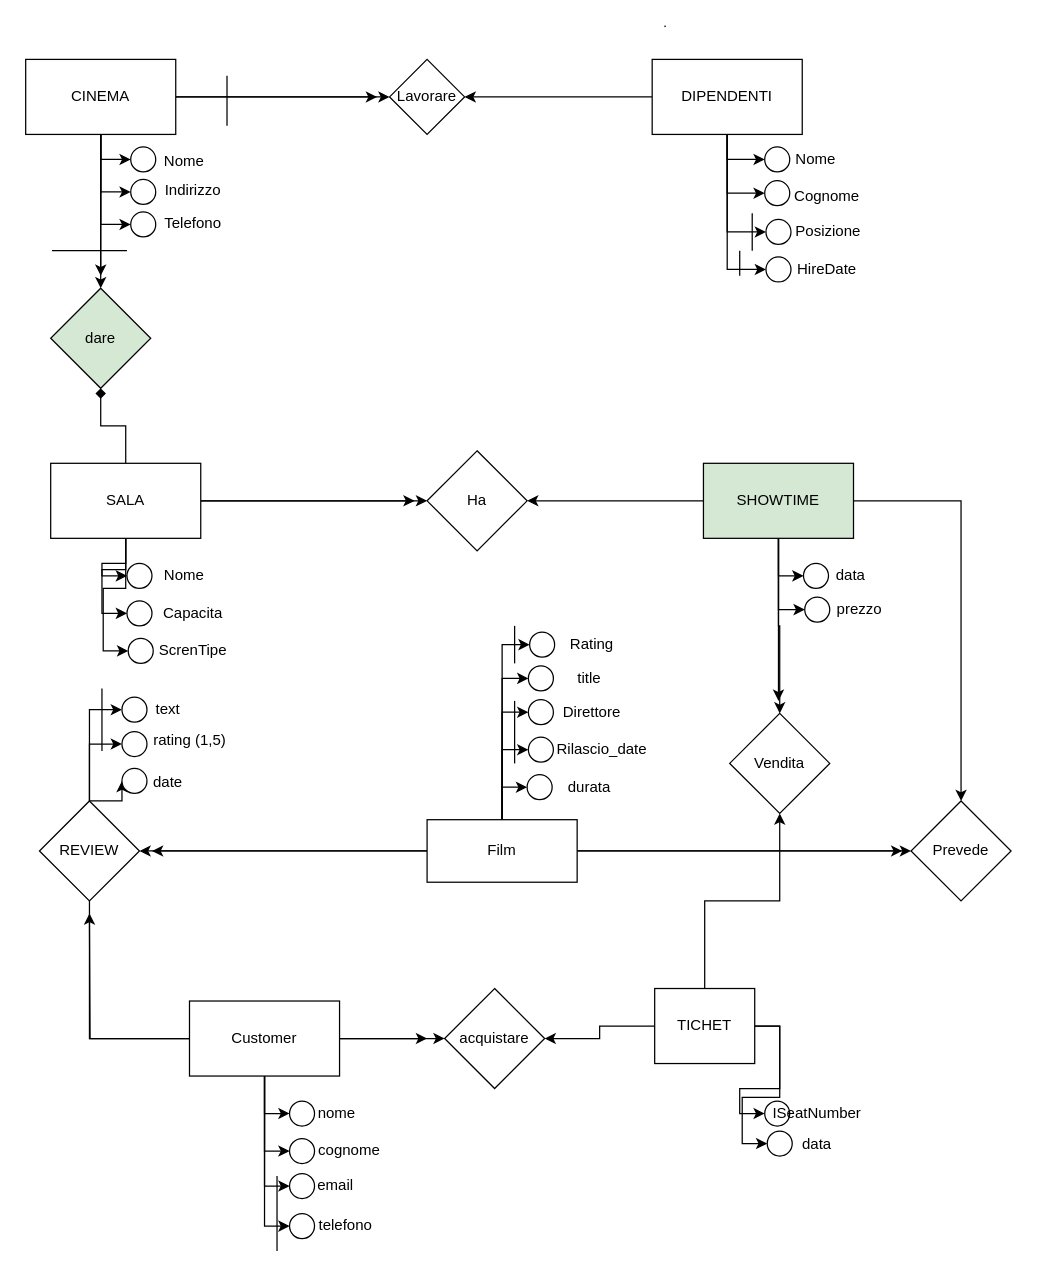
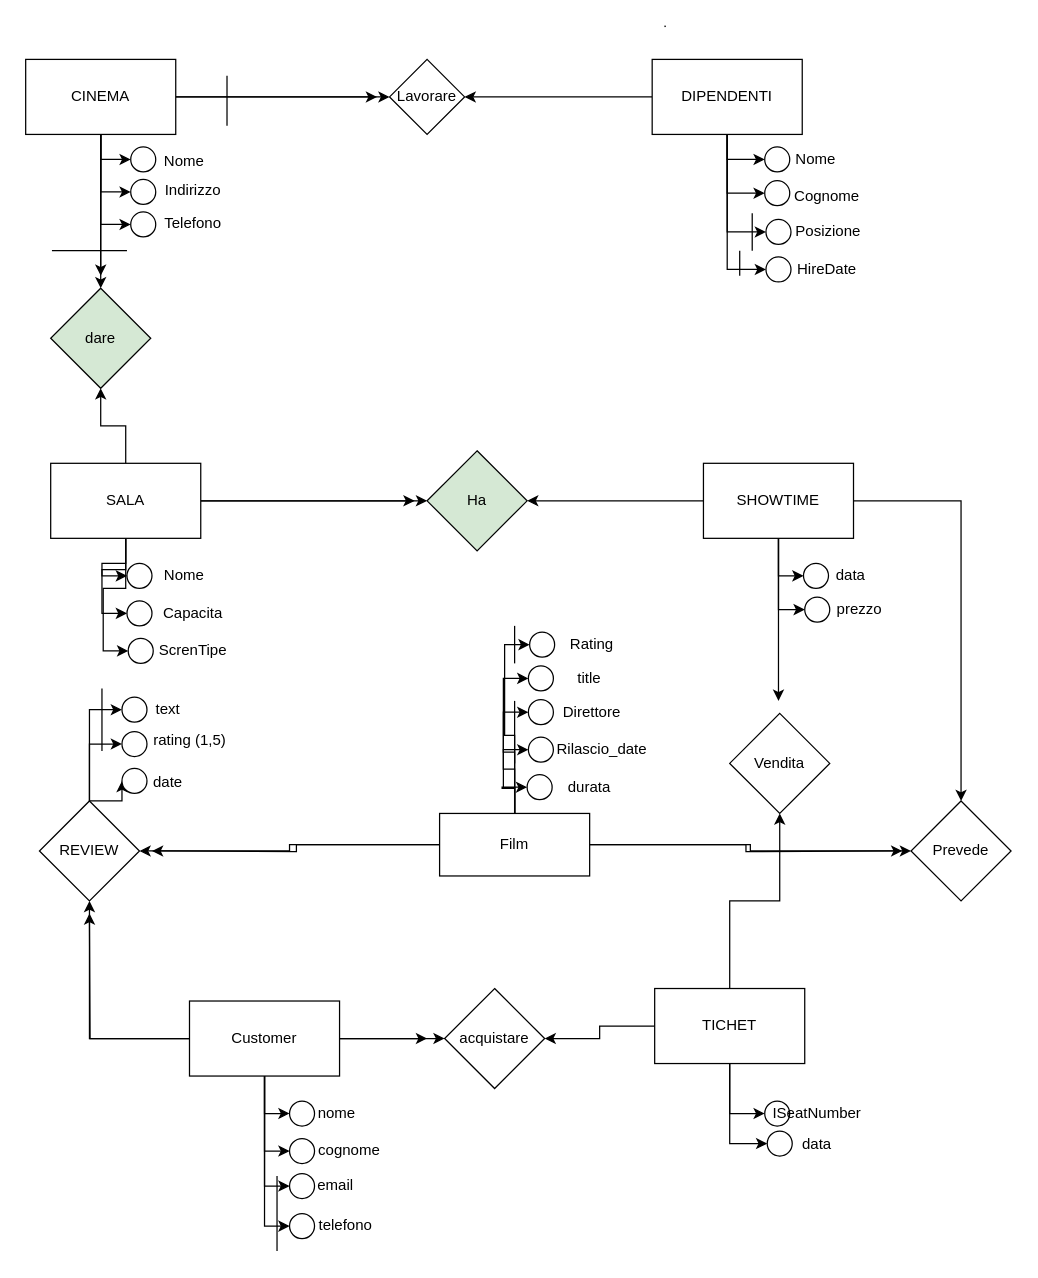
- <mxCell id="38" style="edgeStyle=orthogonalEdgeStyle;rounded=0;orthogonalLoop=1;jettySize=auto;html=1;entryX=0.5;entryY=1;entryDx=0;entryDy=0;endArrow=diamond;" edge="1" parent="1" source="44" target="45"><mxGeometry relative="1" as="geometry" /></mxCell>
+ <mxCell id="38" style="edgeStyle=orthogonalEdgeStyle;rounded=0;orthogonalLoop=1;jettySize=auto;html=1;entryX=0.5;entryY=1;entryDx=0;entryDy=0;" edge="1" parent="1" source="44" target="45"><mxGeometry relative="1" as="geometry" /></mxCell>
- <mxCell id="51" value="Ha" style="rhombus;whiteSpace=wrap;html=1;" vertex="1" parent="1"><mxGeometry x="341" y="360" width="80" height="80" as="geometry" /></mxCell>
+ <mxCell id="51" value="Ha" style="rhombus;whiteSpace=wrap;html=1;fillColor=#d5e8d4;" vertex="1" parent="1"><mxGeometry x="341" y="360" width="80" height="80" as="geometry" /></mxCell>
- <mxCell id="58" value="SHOWTIME" style="rounded=0;whiteSpace=wrap;html=1;fillColor=#d5e8d4;" vertex="1" parent="1"><mxGeometry x="562" y="370" width="120" height="60" as="geometry" /></mxCell>
+ <mxCell id="58" value="SHOWTIME" style="rounded=0;whiteSpace=wrap;html=1;" vertex="1" parent="1"><mxGeometry x="562" y="370" width="120" height="60" as="geometry" /></mxCell>
- <mxCell id="56" style="edgeStyle=orthogonalEdgeStyle;rounded=0;orthogonalLoop=1;jettySize=auto;html=1;entryX=0.5;entryY=0;entryDx=0;entryDy=0;" edge="1" parent="1" source="58" target="125"><mxGeometry relative="1" as="geometry" /></mxCell>
- <mxCell id="73" value="Film" style="rounded=0;whiteSpace=wrap;html=1;" vertex="1" parent="1"><mxGeometry x="341" y="655" width="120" height="50" as="geometry" /></mxCell>
+ <mxCell id="73" value="Film" style="rounded=0;whiteSpace=wrap;html=1;" vertex="1" parent="1"><mxGeometry x="351" y="650" width="120" height="50" as="geometry" /></mxCell>
- <mxCell id="103" style="edgeStyle=orthogonalEdgeStyle;rounded=0;orthogonalLoop=1;jettySize=auto;html=1;entryX=0.5;entryY=1;entryDx=0;entryDy=0;endArrow=none;" edge="1" parent="1" source="105" target="89"><mxGeometry relative="1" as="geometry" /></mxCell>
+ <mxCell id="103" style="edgeStyle=orthogonalEdgeStyle;rounded=0;orthogonalLoop=1;jettySize=auto;html=1;entryX=0.5;entryY=1;entryDx=0;entryDy=0;" edge="1" parent="1" source="105" target="89"><mxGeometry relative="1" as="geometry" /></mxCell>
- <mxCell id="120" value="TICHET" style="rounded=0;whiteSpace=wrap;html=1;" vertex="1" parent="1"><mxGeometry x="523" y="790" width="80" height="60" as="geometry" /></mxCell>
+ <mxCell id="120" value="TICHET" style="rounded=0;whiteSpace=wrap;html=1;" vertex="1" parent="1"><mxGeometry x="523" y="790" width="120" height="60" as="geometry" /></mxCell>
